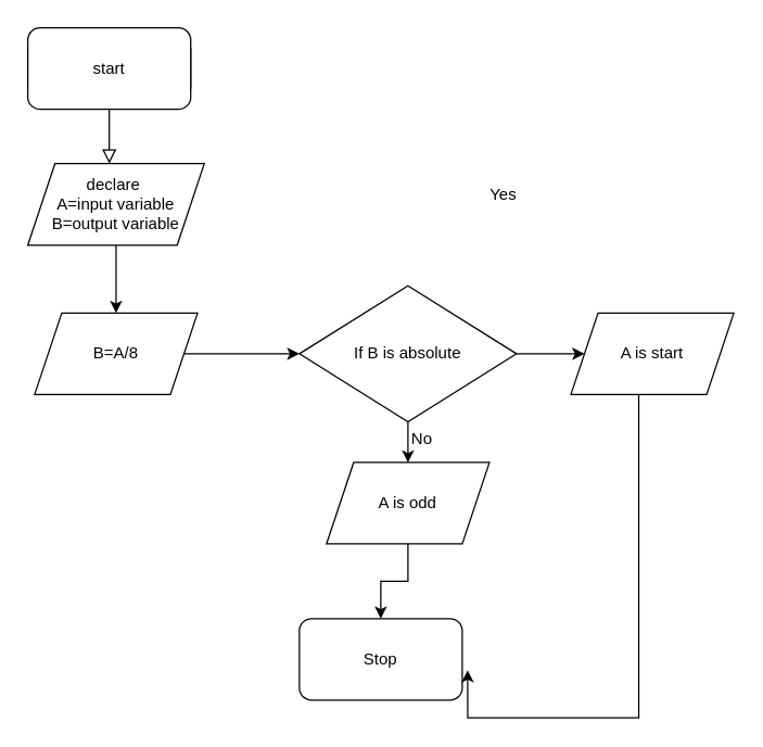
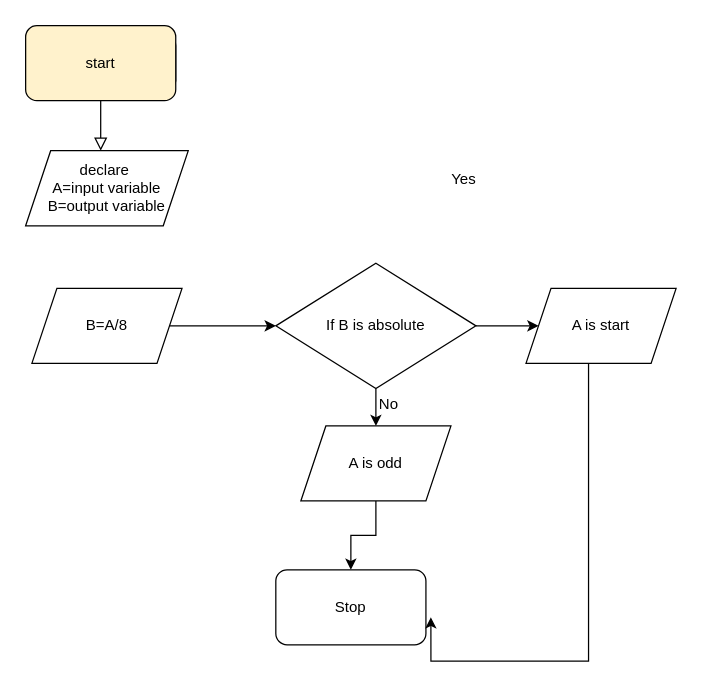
- <mxCell id="4" value="start" style="rounded=1;whiteSpace=wrap;html=1;" vertex="1" parent="1"><mxGeometry x="20" y="20" width="120" height="60" as="geometry" /></mxCell>
+ <mxCell id="4" value="start" style="rounded=1;whiteSpace=wrap;html=1;fillColor=#fff2cc;" vertex="1" parent="1"><mxGeometry x="20" y="20" width="120" height="60" as="geometry" /></mxCell>
- <mxCell id="5" value="" style="edgeStyle=orthogonalEdgeStyle;rounded=0;orthogonalLoop=1;jettySize=auto;html=1;" edge="1" parent="1" source="6" target="8"><mxGeometry relative="1" as="geometry" /></mxCell>
